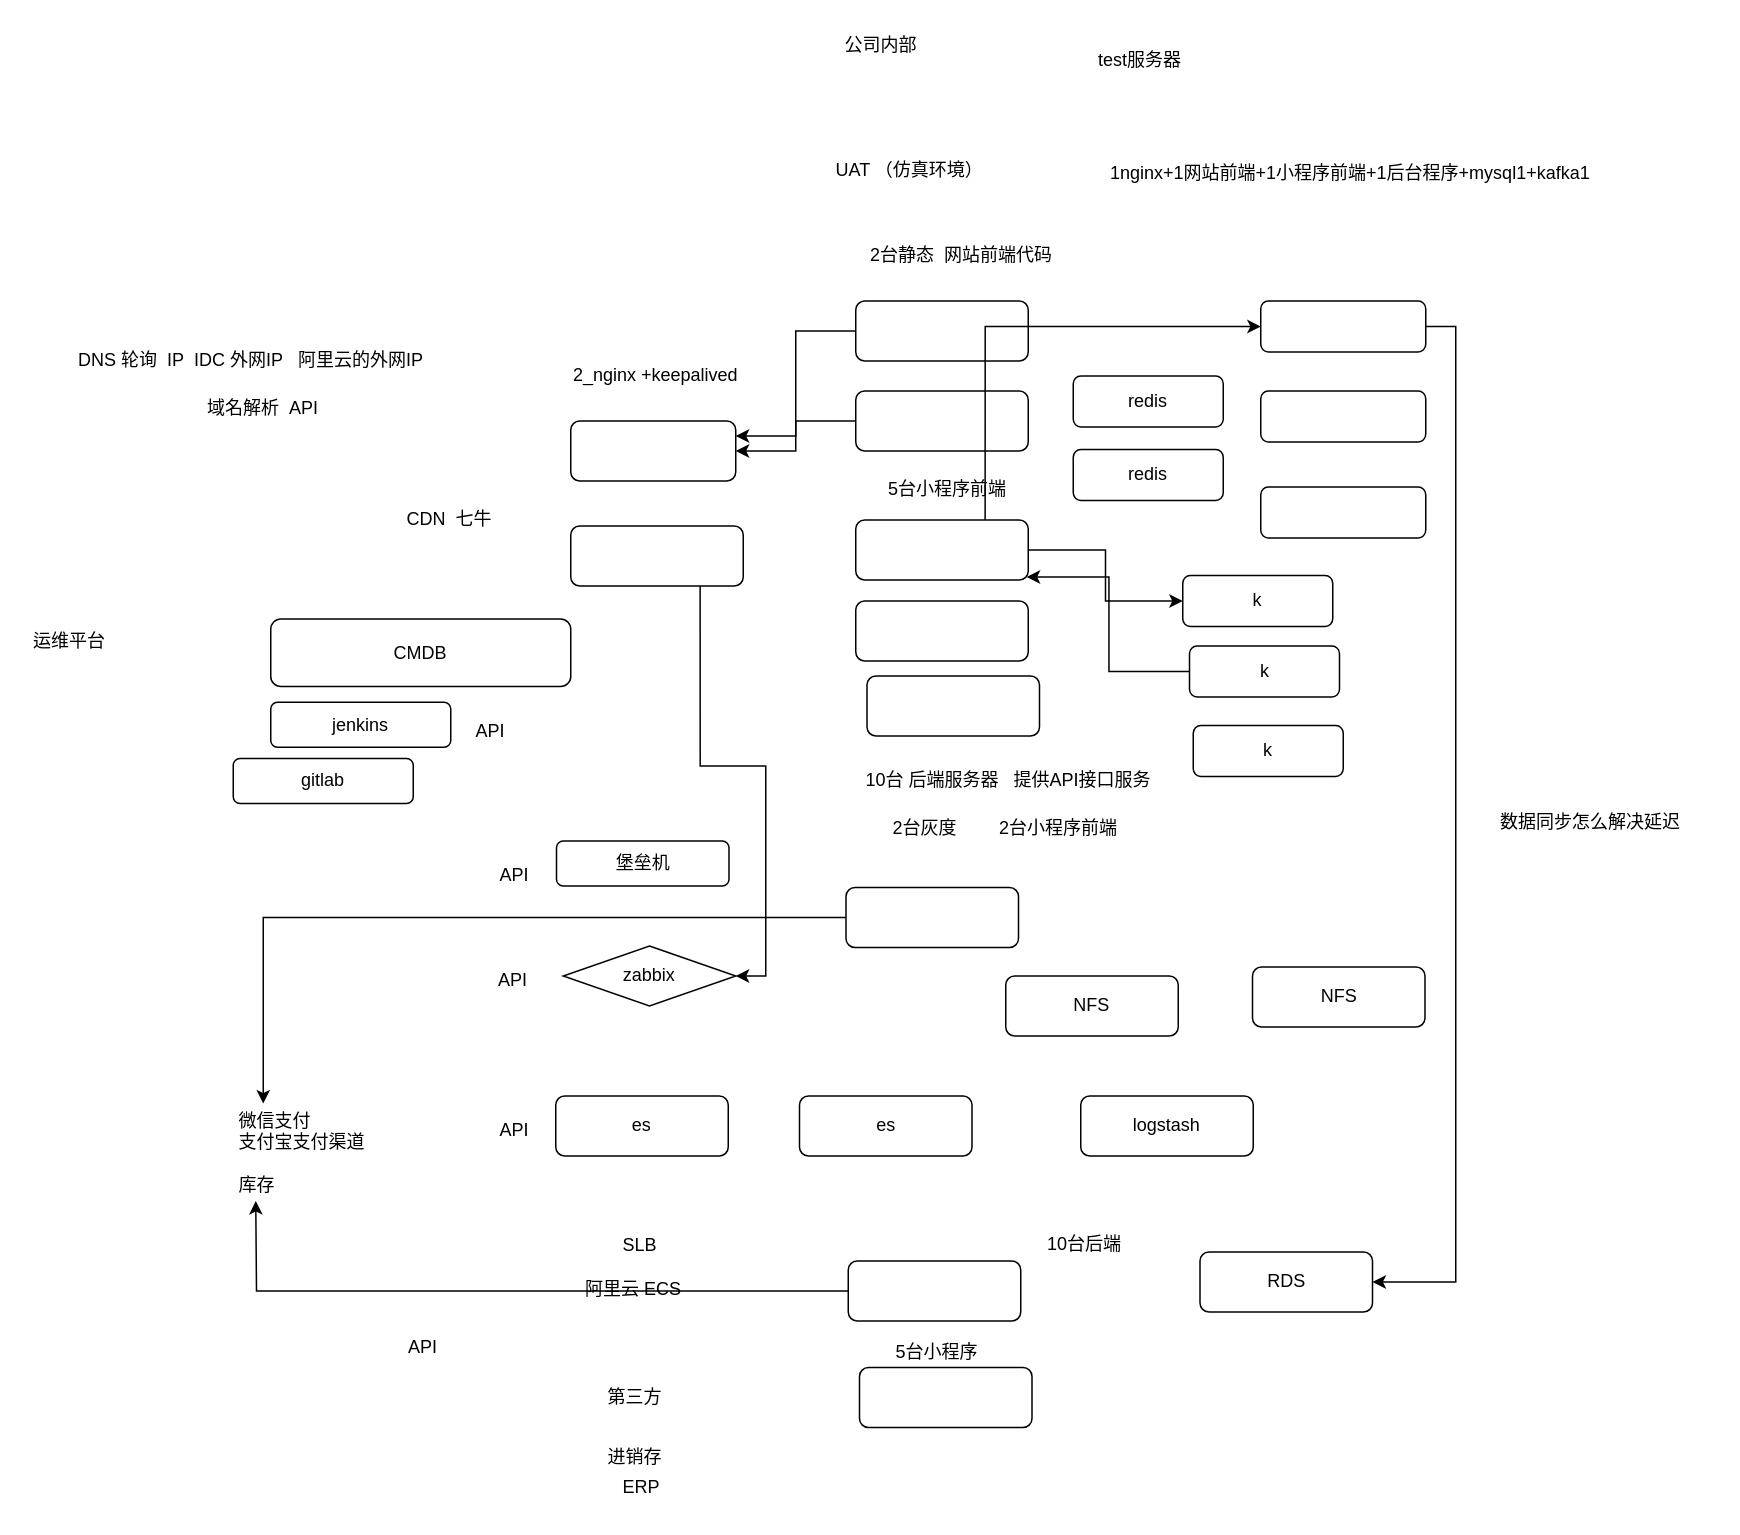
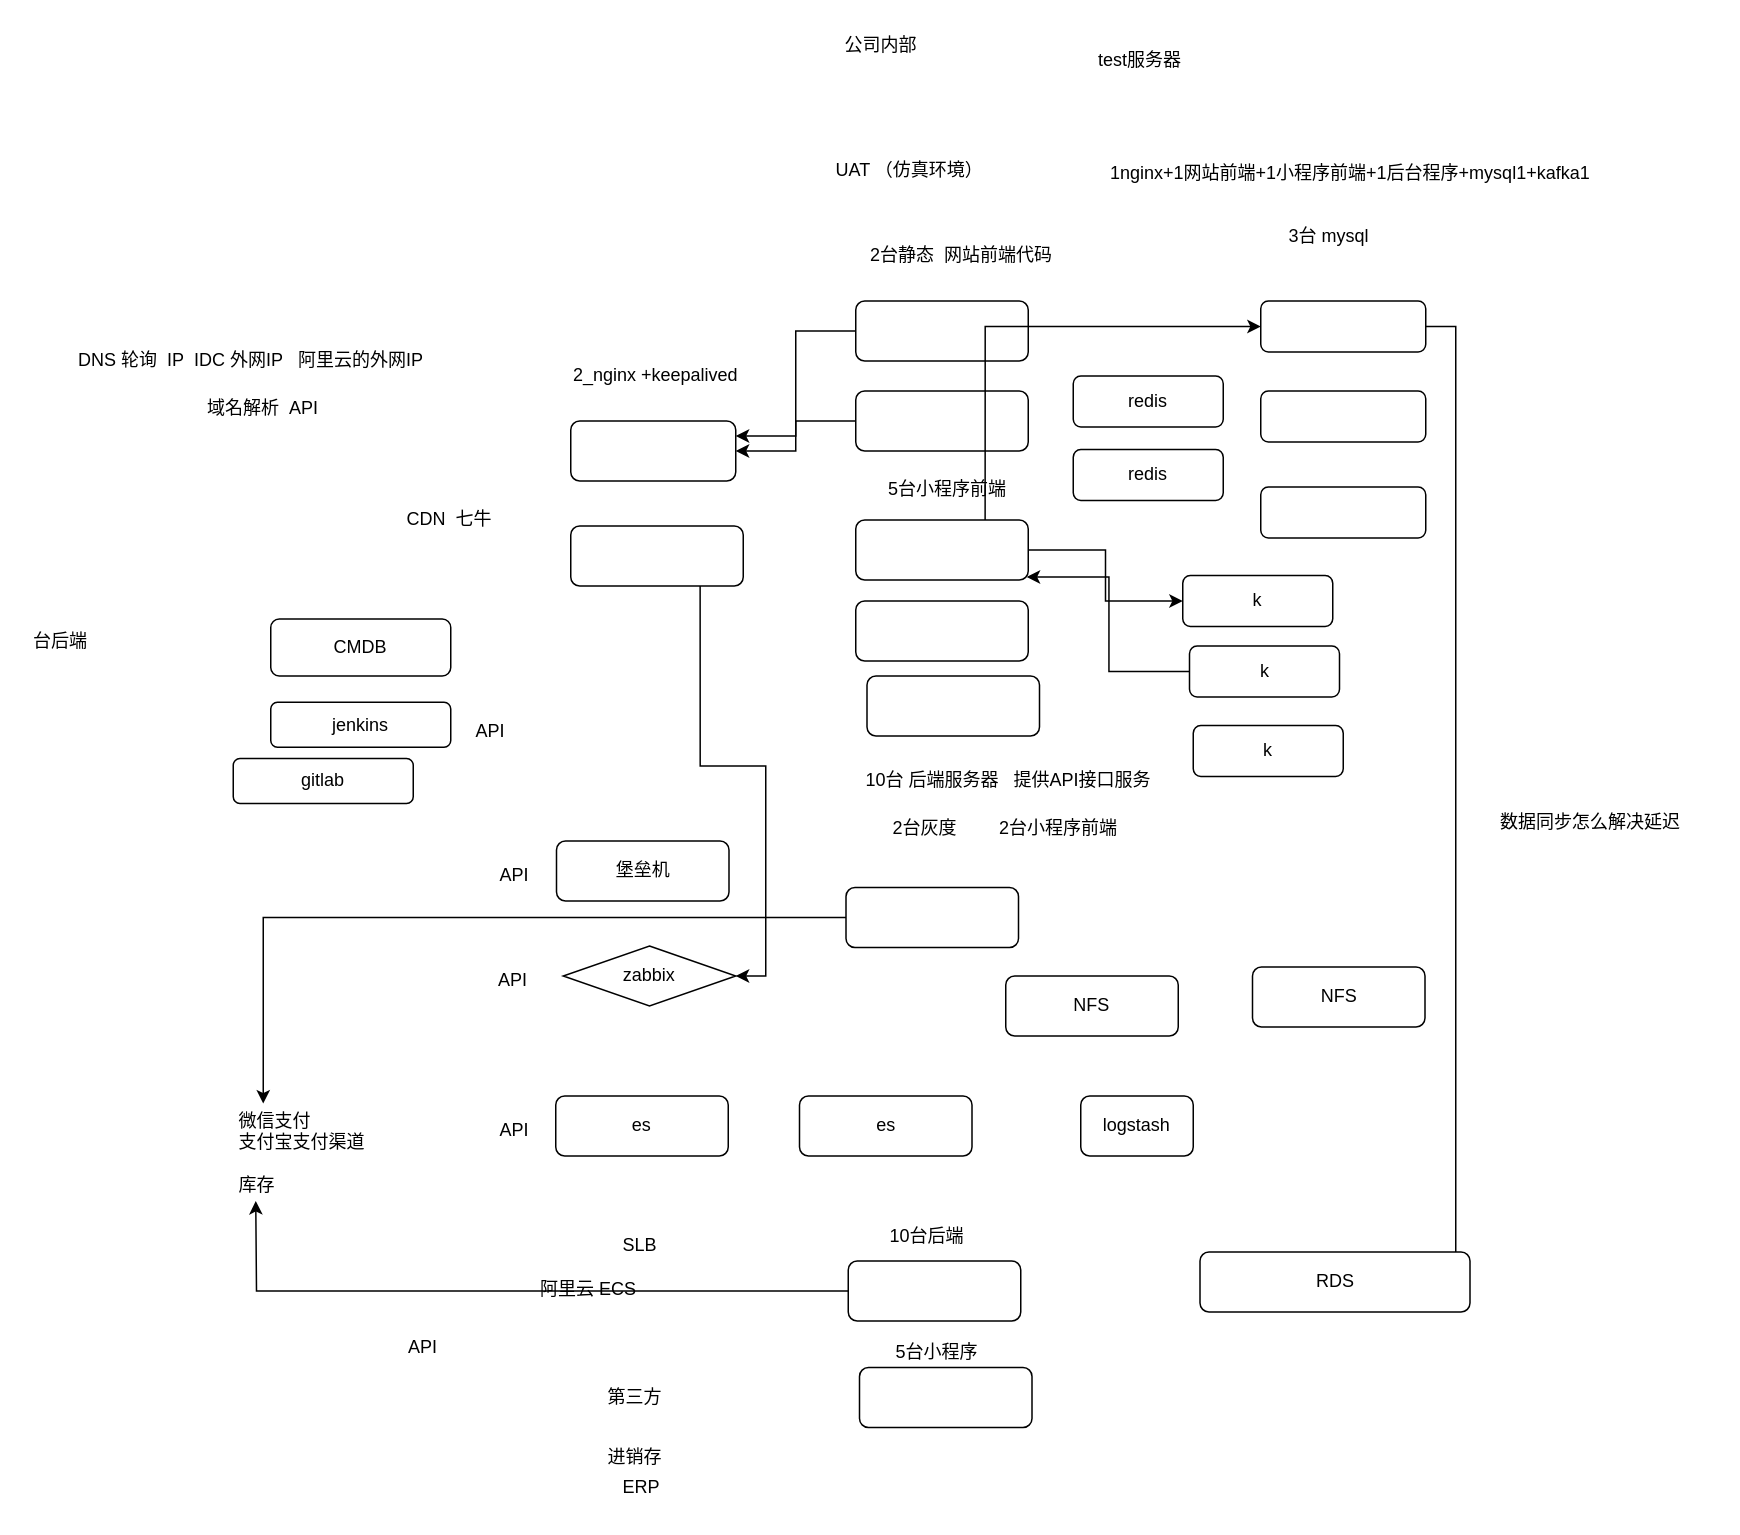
+ <mxCell id="26" value="3台 mysql" style="text;html=1;resizable=0;points=[];autosize=1;align=left;verticalAlign=top;spacingTop=-4;" vertex="1" parent="1"><mxGeometry x="857" y="147" width="70" height="20" as="geometry" /></mxCell>
- <mxCell id="61" value="运维平台" style="text;html=1;resizable=0;points=[];autosize=1;align=left;verticalAlign=top;spacingTop=-4;" vertex="1" parent="1"><mxGeometry x="20" y="417" width="60" height="20" as="geometry" /></mxCell>
+ <mxCell id="61" value="台后端" style="text;html=1;resizable=0;points=[];autosize=1;align=left;verticalAlign=top;spacingTop=-4;" vertex="1" parent="1"><mxGeometry x="20" y="417" width="60" height="20" as="geometry" /></mxCell>
- <mxCell id="60" value="CMDB" style="rounded=1;whiteSpace=wrap;html=1;" vertex="1" parent="1"><mxGeometry x="180" y="412" width="200" height="45" as="geometry" /></mxCell>
+ <mxCell id="60" value="CMDB" style="rounded=1;whiteSpace=wrap;html=1;" vertex="1" parent="1"><mxGeometry x="180" y="412" width="120" height="38" as="geometry" /></mxCell>
- <mxCell id="43" value="堡垒机" style="rounded=1;whiteSpace=wrap;html=1;" vertex="1" parent="1"><mxGeometry x="370.5" y="560" width="115" height="30" as="geometry" /></mxCell>
+ <mxCell id="43" value="堡垒机" style="rounded=1;whiteSpace=wrap;html=1;" vertex="1" parent="1"><mxGeometry x="370.5" y="560" width="115" height="40" as="geometry" /></mxCell>
- <mxCell id="32" value="logstash" style="rounded=1;whiteSpace=wrap;html=1;" vertex="1" parent="1"><mxGeometry x="720" y="730" width="115" height="40" as="geometry" /></mxCell>
+ <mxCell id="32" value="logstash" style="rounded=1;whiteSpace=wrap;html=1;" vertex="1" parent="1"><mxGeometry x="720" y="730" width="75" height="40" as="geometry" /></mxCell>
- <mxCell id="40" value="10台后端" style="text;html=1;resizable=0;points=[];autosize=1;align=left;verticalAlign=top;spacingTop=-4;" vertex="1" parent="1"><mxGeometry x="696" y="819" width="60" height="20" as="geometry" /></mxCell>
+ <mxCell id="40" value="10台后端" style="text;html=1;resizable=0;points=[];autosize=1;align=left;verticalAlign=top;spacingTop=-4;" vertex="1" parent="1"><mxGeometry x="591" y="814" width="60" height="20" as="geometry" /></mxCell>
- <mxCell id="44" value="RDS" style="rounded=1;whiteSpace=wrap;html=1;" vertex="1" parent="1"><mxGeometry x="799.5" y="834" width="115" height="40" as="geometry" /></mxCell>
+ <mxCell id="44" value="RDS" style="rounded=1;whiteSpace=wrap;html=1;" vertex="1" parent="1"><mxGeometry x="799.5" y="834" width="180" height="40" as="geometry" /></mxCell>
- <mxCell id="39" value="阿里云 ECS" style="text;html=1;resizable=0;points=[];autosize=1;align=left;verticalAlign=top;spacingTop=-4;" vertex="1" parent="1"><mxGeometry x="388" y="849" width="80" height="20" as="geometry" /></mxCell>
+ <mxCell id="39" value="阿里云 ECS" style="text;html=1;resizable=0;points=[];autosize=1;align=left;verticalAlign=top;spacingTop=-4;" vertex="1" parent="1"><mxGeometry x="358" y="849" width="80" height="20" as="geometry" /></mxCell>
